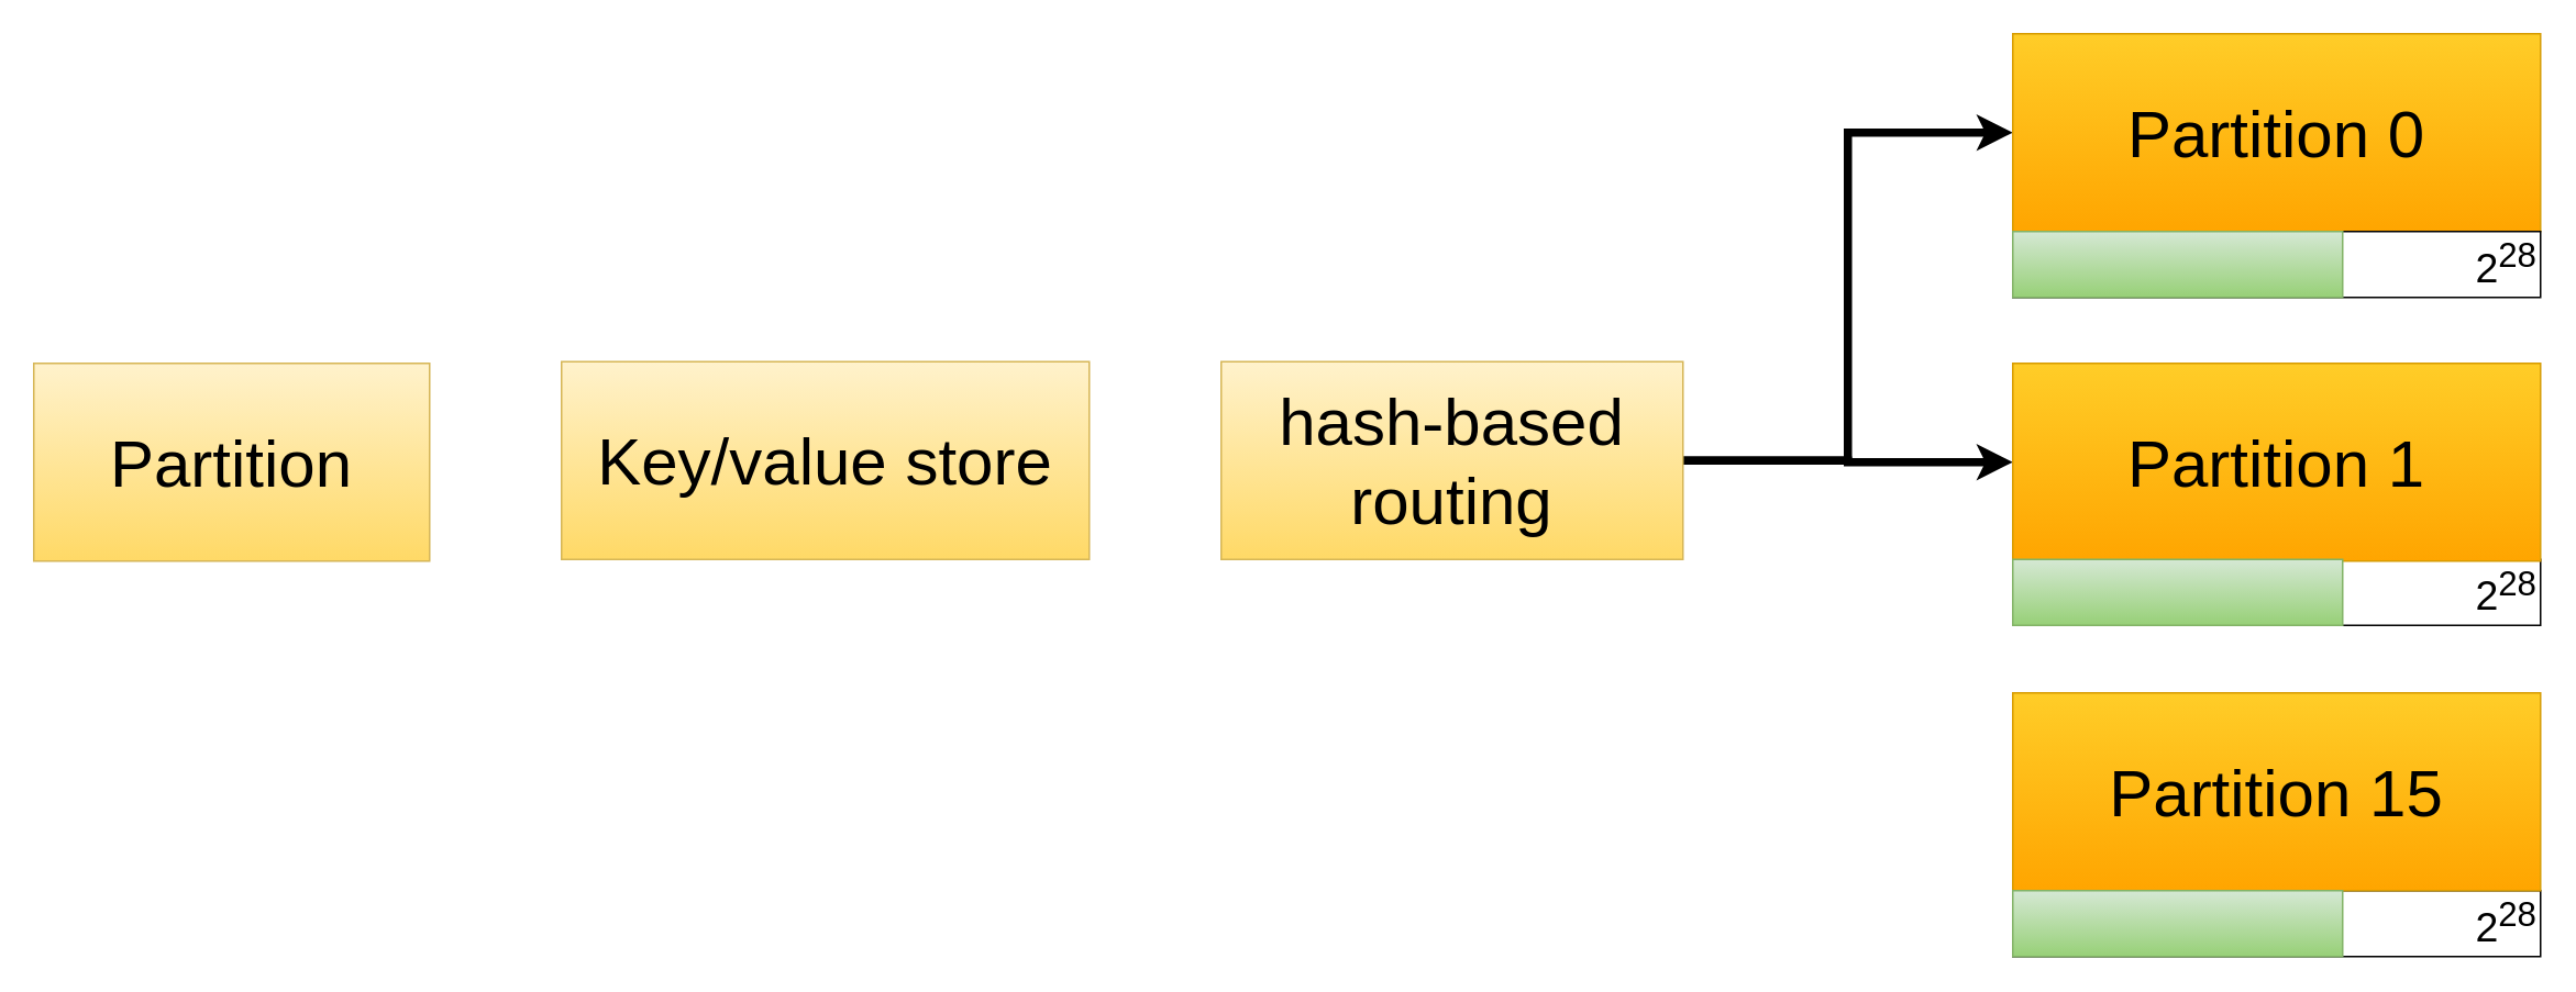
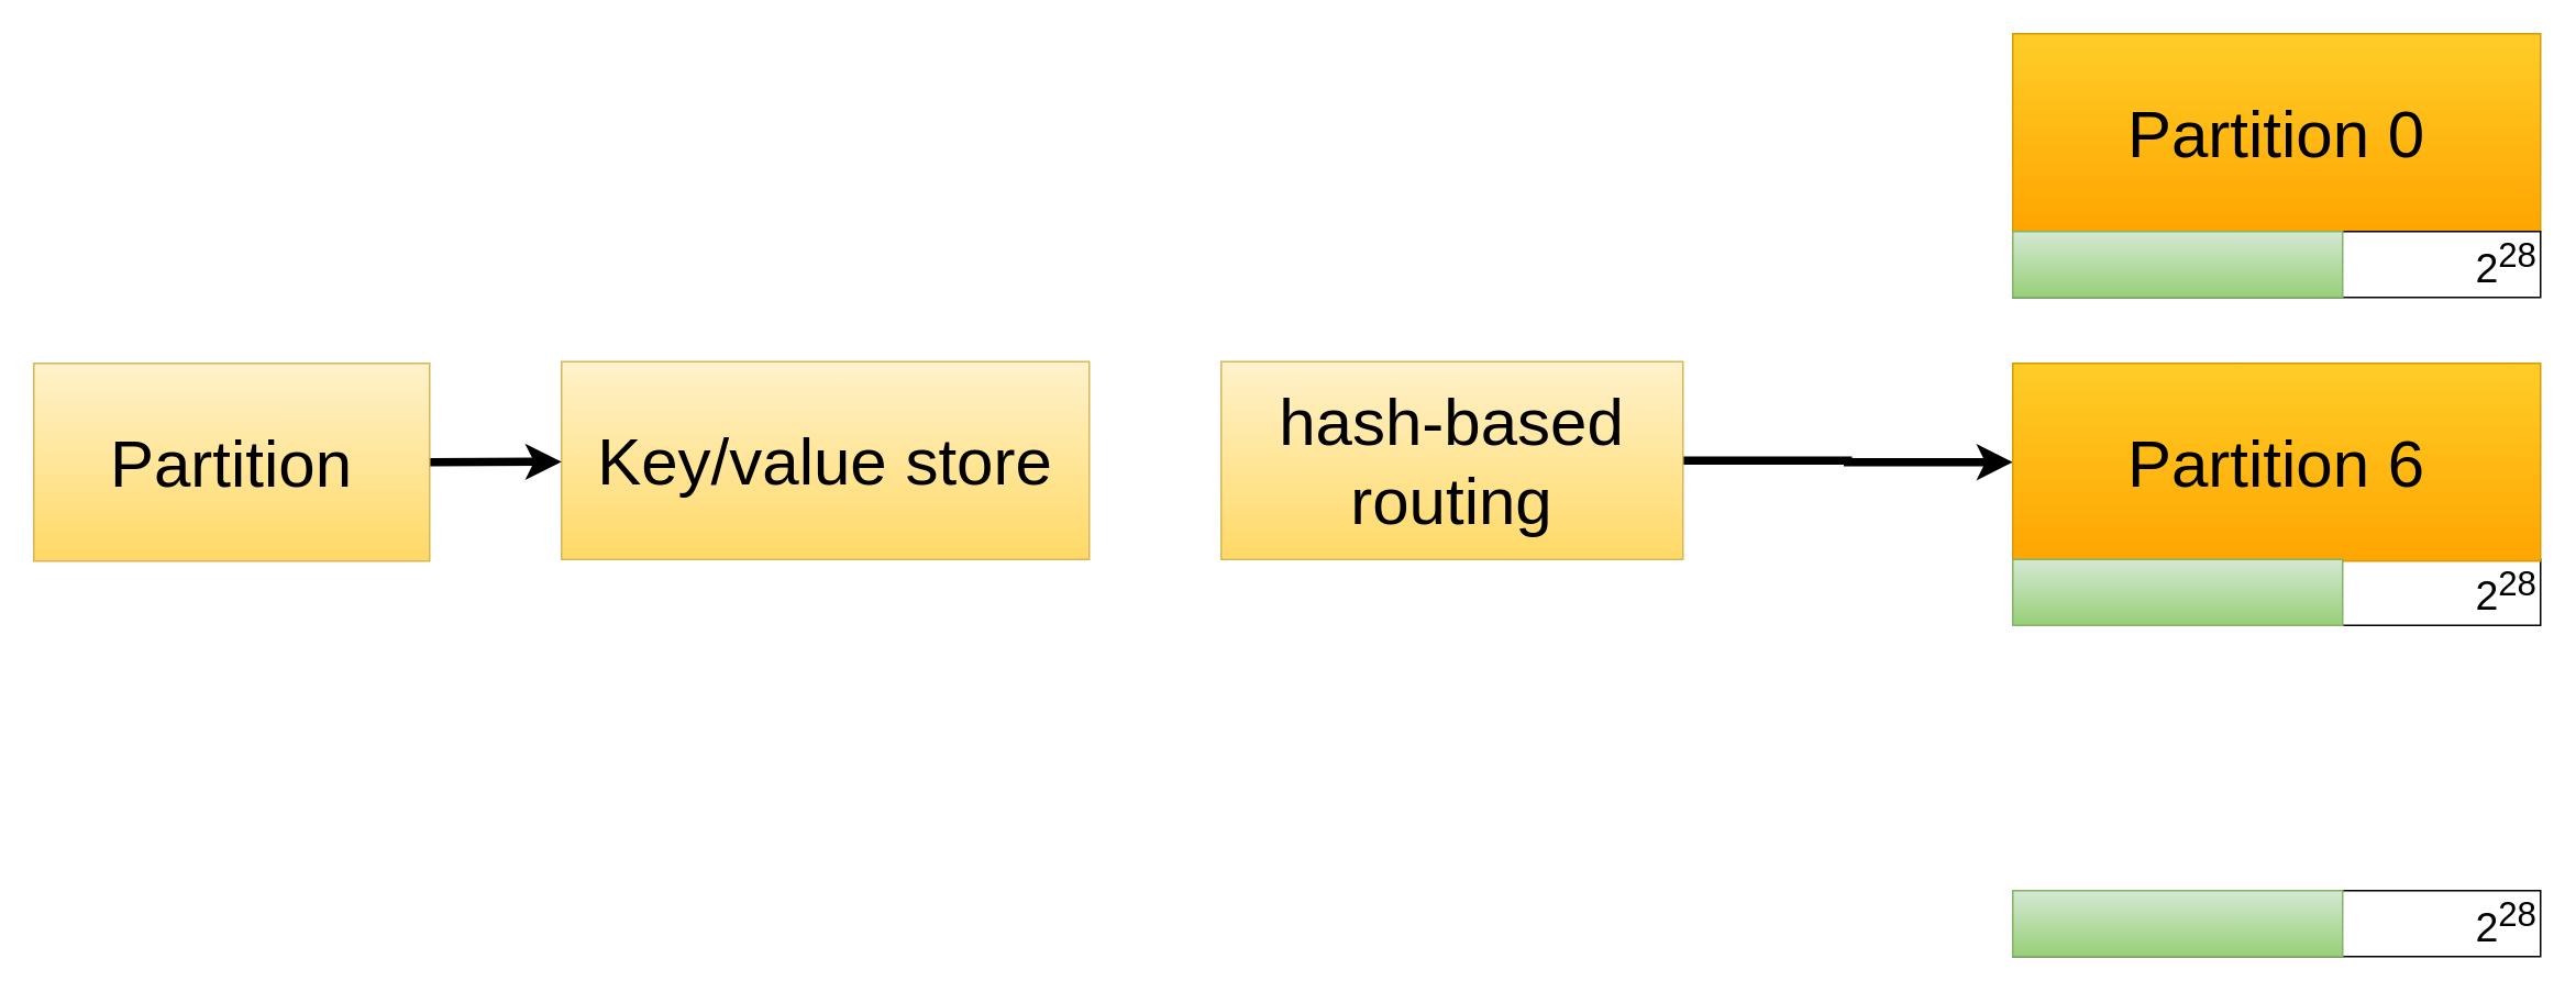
- <mxCell id="9" style="edgeStyle=orthogonalEdgeStyle;rounded=0;orthogonalLoop=1;jettySize=auto;html=1;exitX=1;exitY=0.5;exitDx=0;exitDy=0;entryX=0;entryY=0.5;entryDx=0;entryDy=0;fontSize=40;strokeWidth=5;" parent="1" source="10" target="11" edge="1"><mxGeometry relative="1" as="geometry" /></mxCell>
+ <mxCell id="7" style="edgeStyle=none;rounded=0;orthogonalLoop=1;jettySize=auto;html=1;exitX=1;exitY=0.5;exitDx=0;exitDy=0;fontSize=25;strokeWidth=5;" parent="1" source="8" target="5" edge="1"><mxGeometry relative="1" as="geometry" /></mxCell>
- <mxCell id="6" value="&lt;span style=&quot;font-size: 40px;&quot;&gt;Partition 1&lt;br&gt;&lt;/span&gt;" style="rounded=0;whiteSpace=wrap;html=1;fillColor=#ffcd28;gradientColor=#ffa500;strokeColor=#d79b00;" parent="1" vertex="1"><mxGeometry x="1220" y="220" width="320" height="120" as="geometry" /></mxCell>
+ <mxCell id="6" value="&lt;span style=&quot;font-size: 40px;&quot;&gt;Partition 6&lt;br&gt;&lt;/span&gt;" style="rounded=0;whiteSpace=wrap;html=1;fillColor=#ffcd28;gradientColor=#ffa500;strokeColor=#d79b00;" parent="1" vertex="1"><mxGeometry x="1220" y="220" width="320" height="120" as="geometry" /></mxCell>
- <mxCell id="14" value="&lt;span style=&quot;font-size: 40px;&quot;&gt;Partition 15&lt;br&gt;&lt;/span&gt;" style="rounded=0;whiteSpace=wrap;html=1;fillColor=#ffcd28;gradientColor=#ffa500;strokeColor=#d79b00;" parent="1" vertex="1"><mxGeometry x="1220" y="420" width="320" height="120" as="geometry" /></mxCell>
